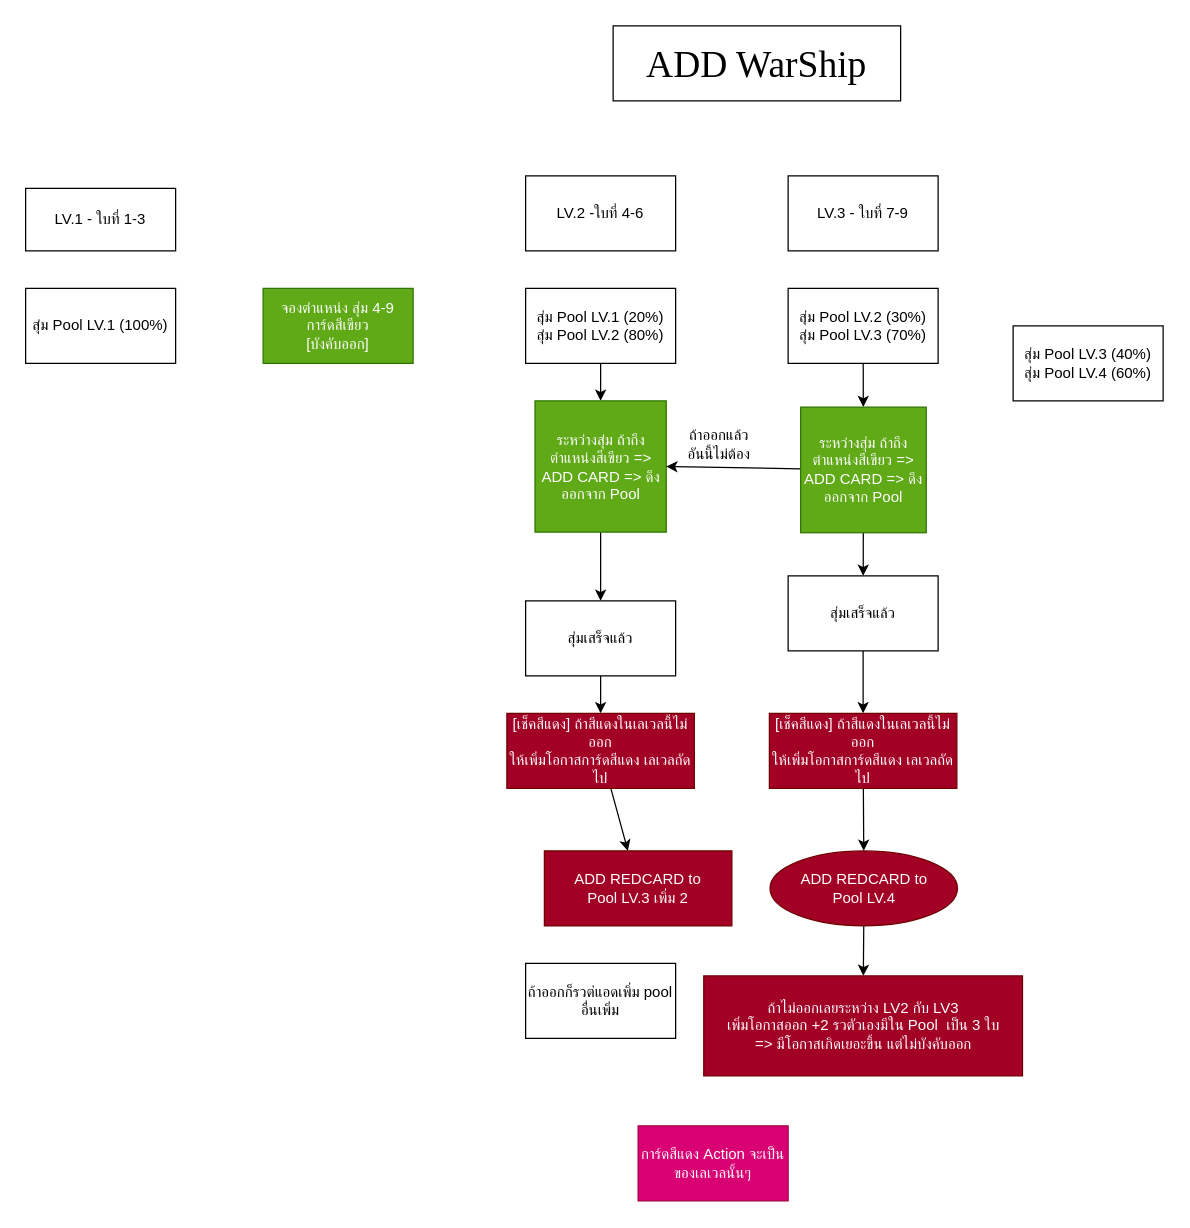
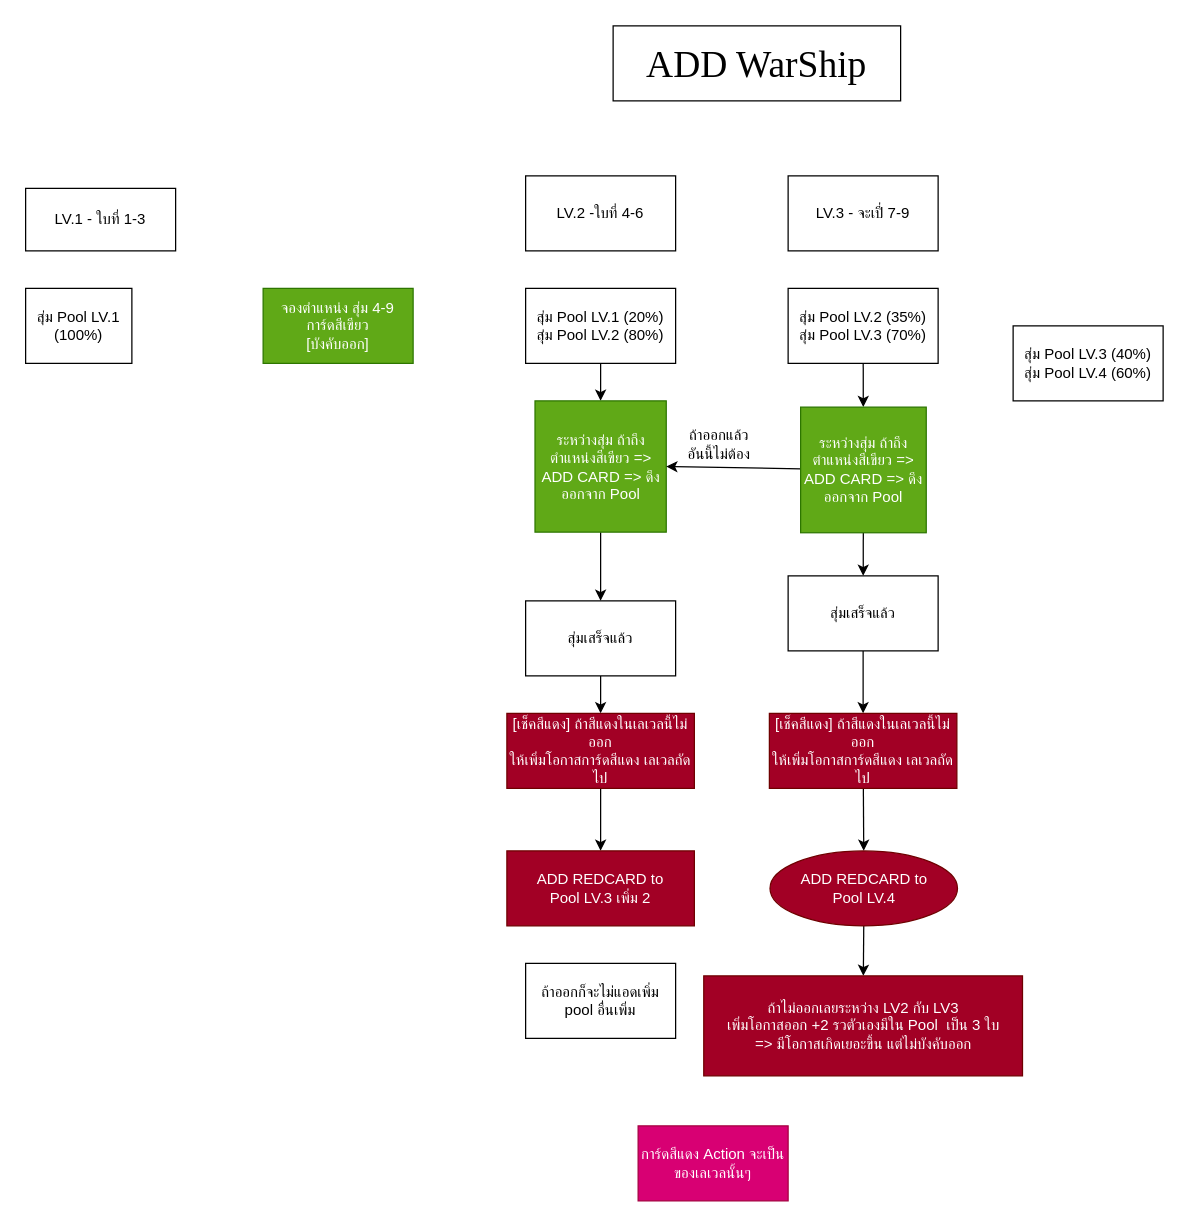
- <mxCell id="11" value="LV.3 - ใบที่ 7-9" style="rounded=0;whiteSpace=wrap;html=1;" vertex="1" parent="1"><mxGeometry x="630" y="140" width="120" height="60" as="geometry" /></mxCell>
+ <mxCell id="11" value="LV.3 - จะเปี่ 7-9" style="rounded=0;whiteSpace=wrap;html=1;" vertex="1" parent="1"><mxGeometry x="630" y="140" width="120" height="60" as="geometry" /></mxCell>
- <mxCell id="3" value="สุ่ม Pool LV.1 (100%)" style="rounded=0;whiteSpace=wrap;html=1;" vertex="1" parent="1"><mxGeometry x="20" y="230" width="120" height="60" as="geometry" /></mxCell>
+ <mxCell id="3" value="สุ่ม Pool LV.1 (100%)" style="rounded=0;whiteSpace=wrap;html=1;" vertex="1" parent="1"><mxGeometry x="20" y="230" width="85" height="60" as="geometry" /></mxCell>
- <mxCell id="13" value="สุ่ม Pool LV.2 (30%)&lt;br&gt;สุ่ม Pool LV.3 (70%)" style="rounded=0;whiteSpace=wrap;html=1;" vertex="1" parent="1"><mxGeometry x="630" y="230" width="120" height="60" as="geometry" /></mxCell>
+ <mxCell id="13" value="สุ่ม Pool LV.2 (35%)&lt;br&gt;สุ่ม Pool LV.3 (70%)" style="rounded=0;whiteSpace=wrap;html=1;" vertex="1" parent="1"><mxGeometry x="630" y="230" width="120" height="60" as="geometry" /></mxCell>
- <mxCell id="21" value="ADD REDCARD to &lt;br&gt;Pool LV.3 เพิ่ม 2" style="rounded=0;whiteSpace=wrap;html=1;fillColor=#a20025;fontColor=#ffffff;strokeColor=#6F0000;" vertex="1" parent="1"><mxGeometry x="435" y="680" width="150" height="60" as="geometry" /></mxCell>
+ <mxCell id="21" value="ADD REDCARD to &lt;br&gt;Pool LV.3 เพิ่ม 2" style="rounded=0;whiteSpace=wrap;html=1;fillColor=#a20025;fontColor=#ffffff;strokeColor=#6F0000;" vertex="1" parent="1"><mxGeometry x="405" y="680" width="150" height="60" as="geometry" /></mxCell>
- <mxCell id="30" value="ถ้าออกก็รวต่แอดเพิ่ม pool อื่นเพิ่ม" style="rounded=0;whiteSpace=wrap;html=1;" vertex="1" parent="1"><mxGeometry x="420" y="770" width="120" height="60" as="geometry" /></mxCell>
+ <mxCell id="30" value="ถ้าออกก็จะไม่แอดเพิ่ม pool อื่นเพิ่ม" style="rounded=0;whiteSpace=wrap;html=1;" vertex="1" parent="1"><mxGeometry x="420" y="770" width="120" height="60" as="geometry" /></mxCell>
